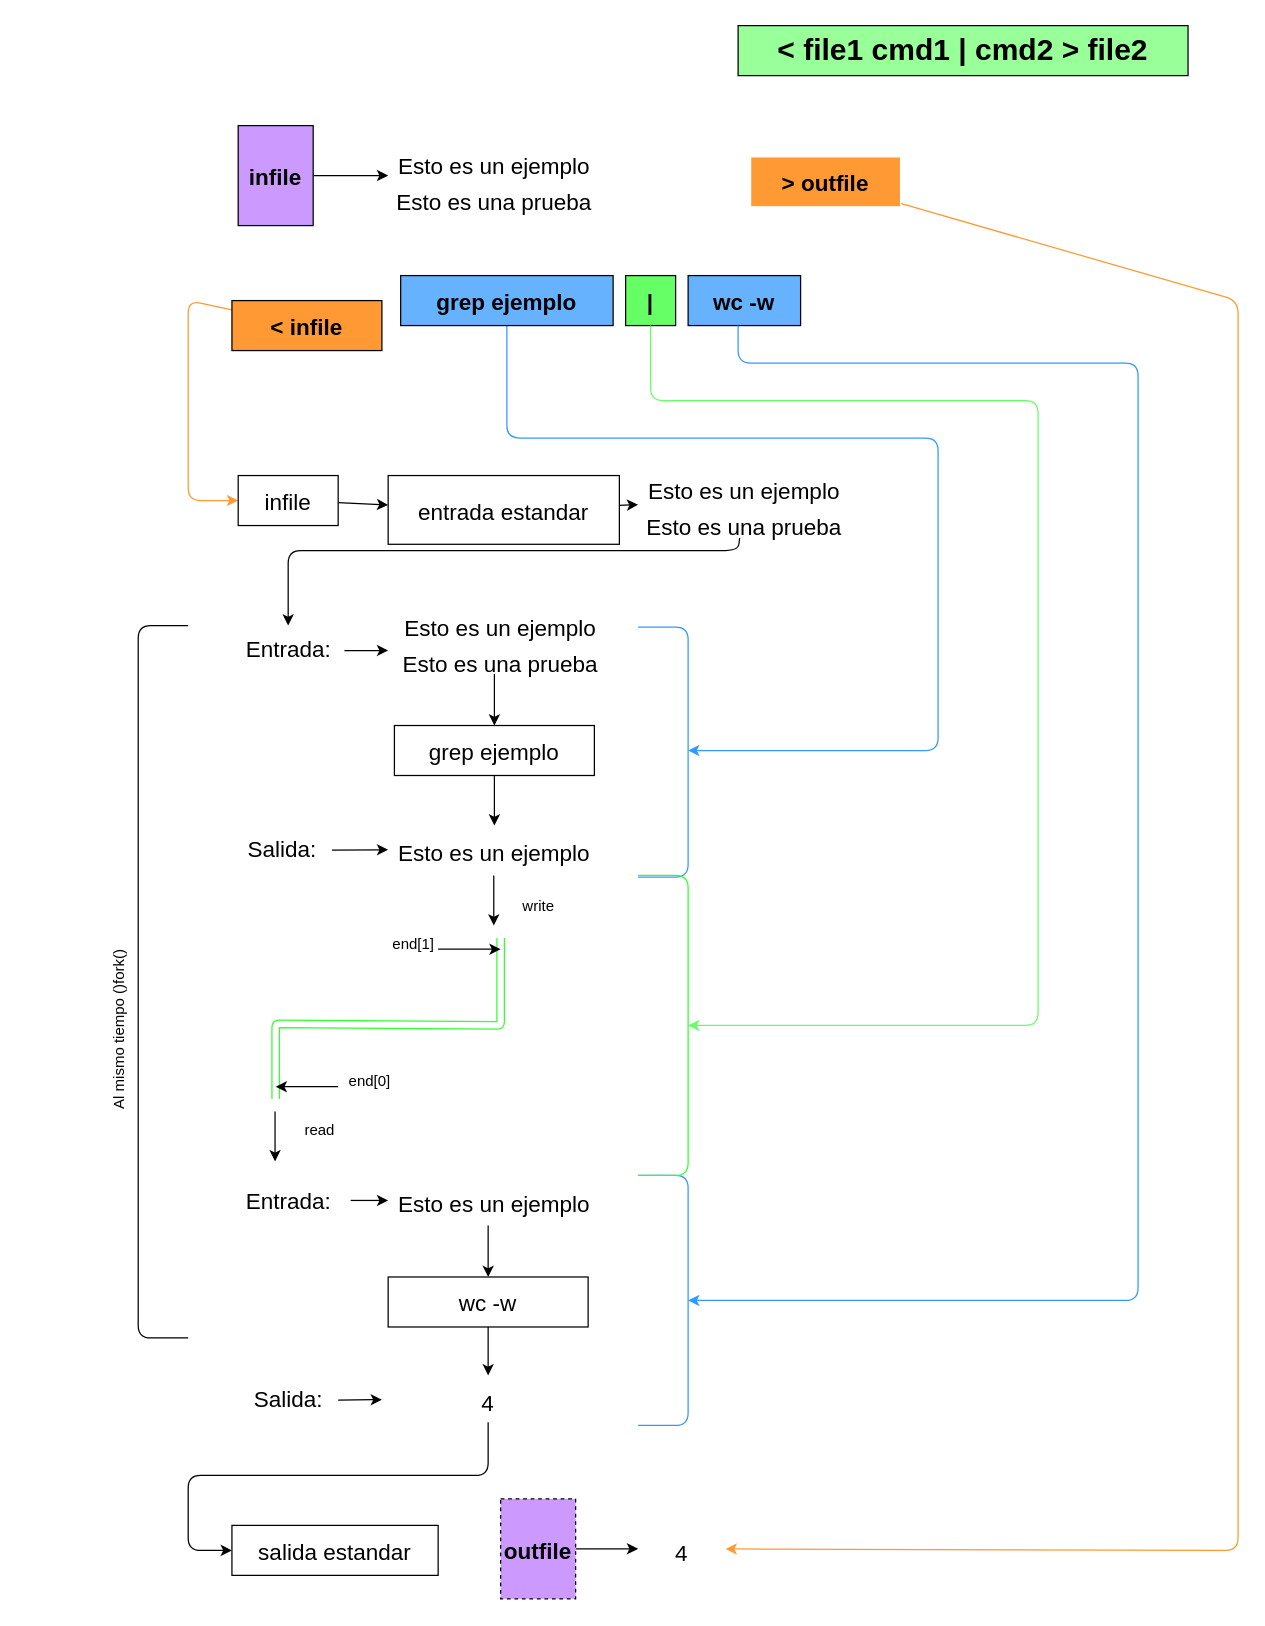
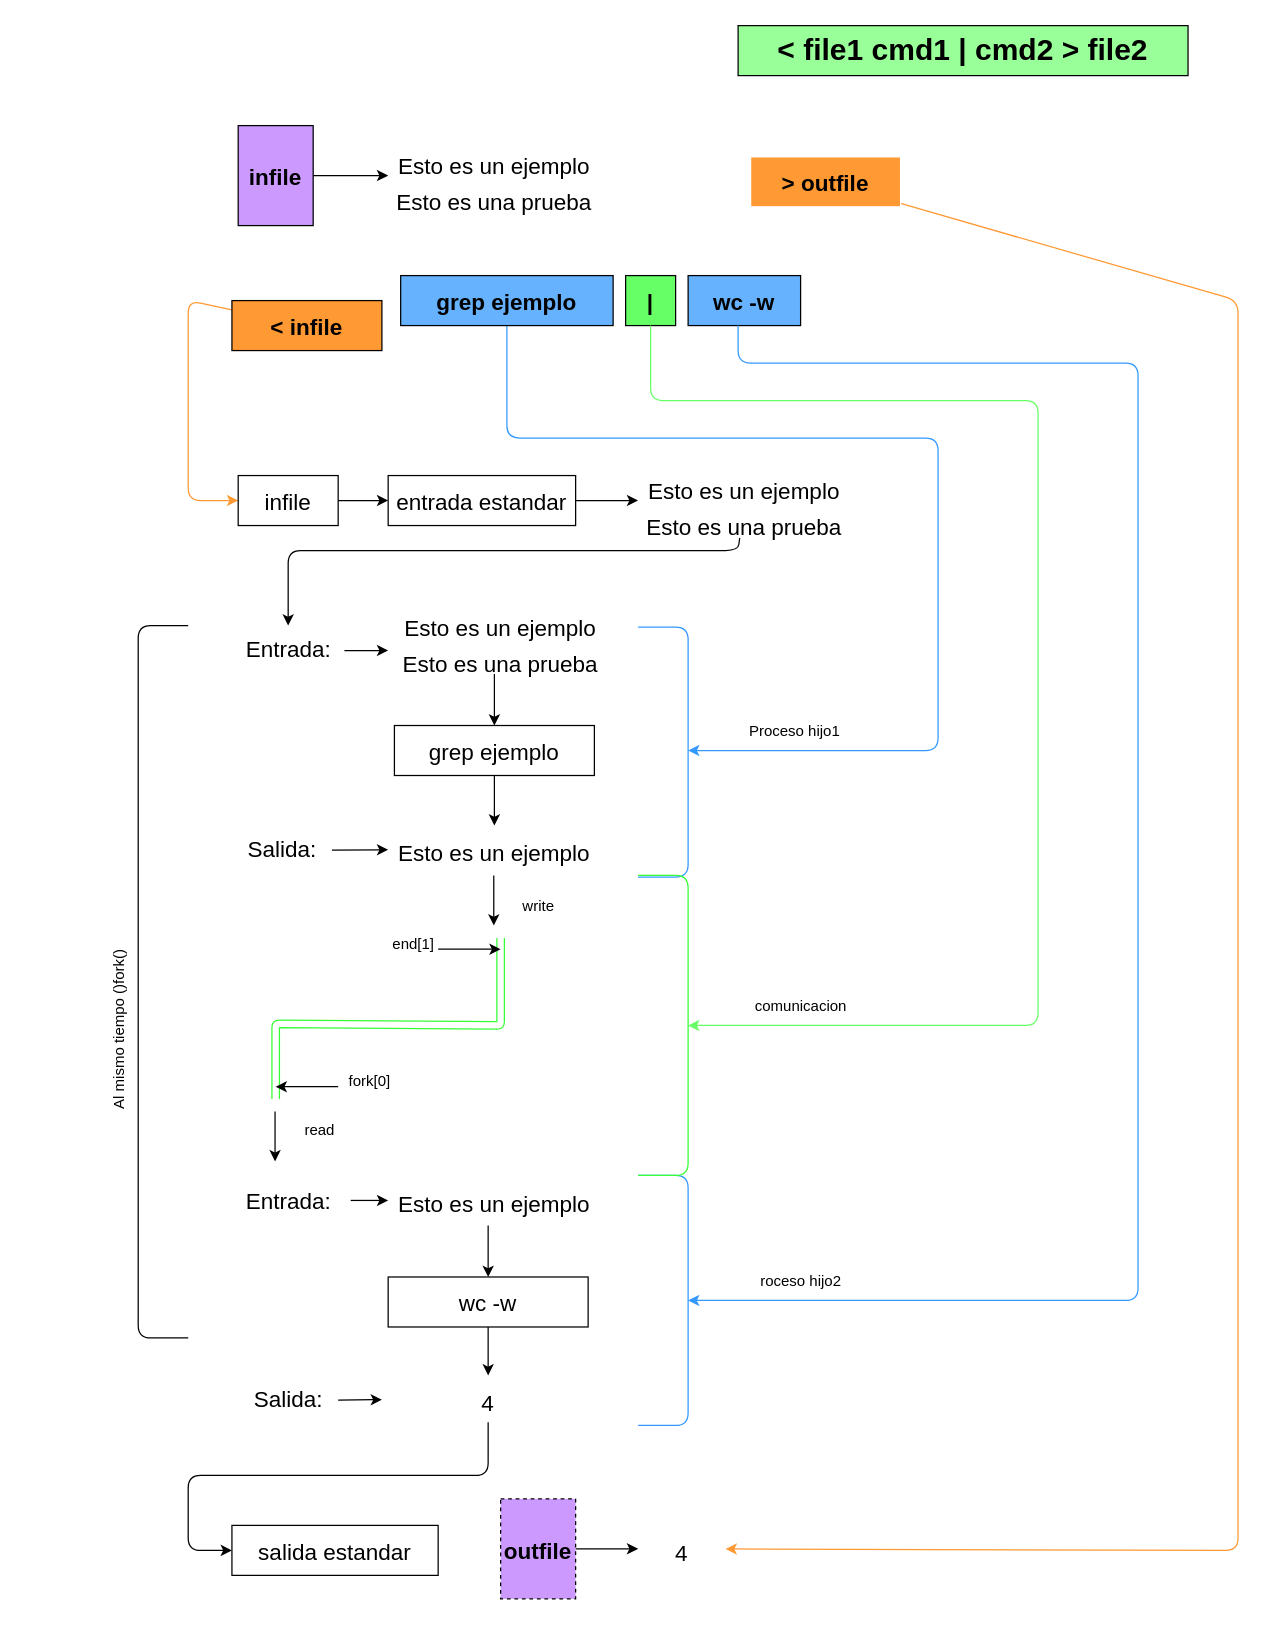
- <mxCell id="17" value="&lt;font style=&quot;font-size: 18px;&quot;&gt;entrada estandar&lt;/font&gt;" style="whiteSpace=wrap;html=1;fontSize=24;" parent="1" vertex="1"><mxGeometry x="310" y="380" width="185" height="55" as="geometry" /></mxCell>
+ <mxCell id="17" value="&lt;font style=&quot;font-size: 18px;&quot;&gt;entrada estandar&lt;/font&gt;" style="whiteSpace=wrap;html=1;fontSize=24;" parent="1" vertex="1"><mxGeometry x="310" y="380" width="150" height="40" as="geometry" /></mxCell>
+ <mxCell id="53" value="Proceso hijo1" style="text;html=1;align=center;verticalAlign=middle;resizable=0;points=[];autosize=1;strokeColor=none;fillColor=none;fontColor=#000000;" parent="1" vertex="1"><mxGeometry x="585" y="570" width="100" height="30" as="geometry" /></mxCell>
+ <mxCell id="54" value="comunicacion" style="text;html=1;align=center;verticalAlign=middle;resizable=0;points=[];autosize=1;strokeColor=none;fillColor=none;fontColor=#000000;" parent="1" vertex="1"><mxGeometry x="590" y="790" width="100" height="30" as="geometry" /></mxCell>
- <mxCell id="52" value="&lt;font color=&quot;#000000&quot;&gt;end[0]&lt;/font&gt;" style="text;html=1;align=center;verticalAlign=middle;resizable=0;points=[];autosize=1;strokeColor=none;fillColor=none;" parent="1" vertex="1"><mxGeometry x="265" y="850" width="60" height="30" as="geometry" /></mxCell>
+ <mxCell id="52" value="&lt;font color=&quot;#000000&quot;&gt;fork[0]&lt;/font&gt;" style="text;html=1;align=center;verticalAlign=middle;resizable=0;points=[];autosize=1;strokeColor=none;fillColor=none;" parent="1" vertex="1"><mxGeometry x="265" y="850" width="60" height="30" as="geometry" /></mxCell>
+ <mxCell id="55" value="roceso hijo2" style="text;html=1;align=center;verticalAlign=middle;resizable=0;points=[];autosize=1;strokeColor=none;fillColor=none;fontColor=#000000;" parent="1" vertex="1"><mxGeometry x="595" y="1010" width="90" height="30" as="geometry" /></mxCell>
